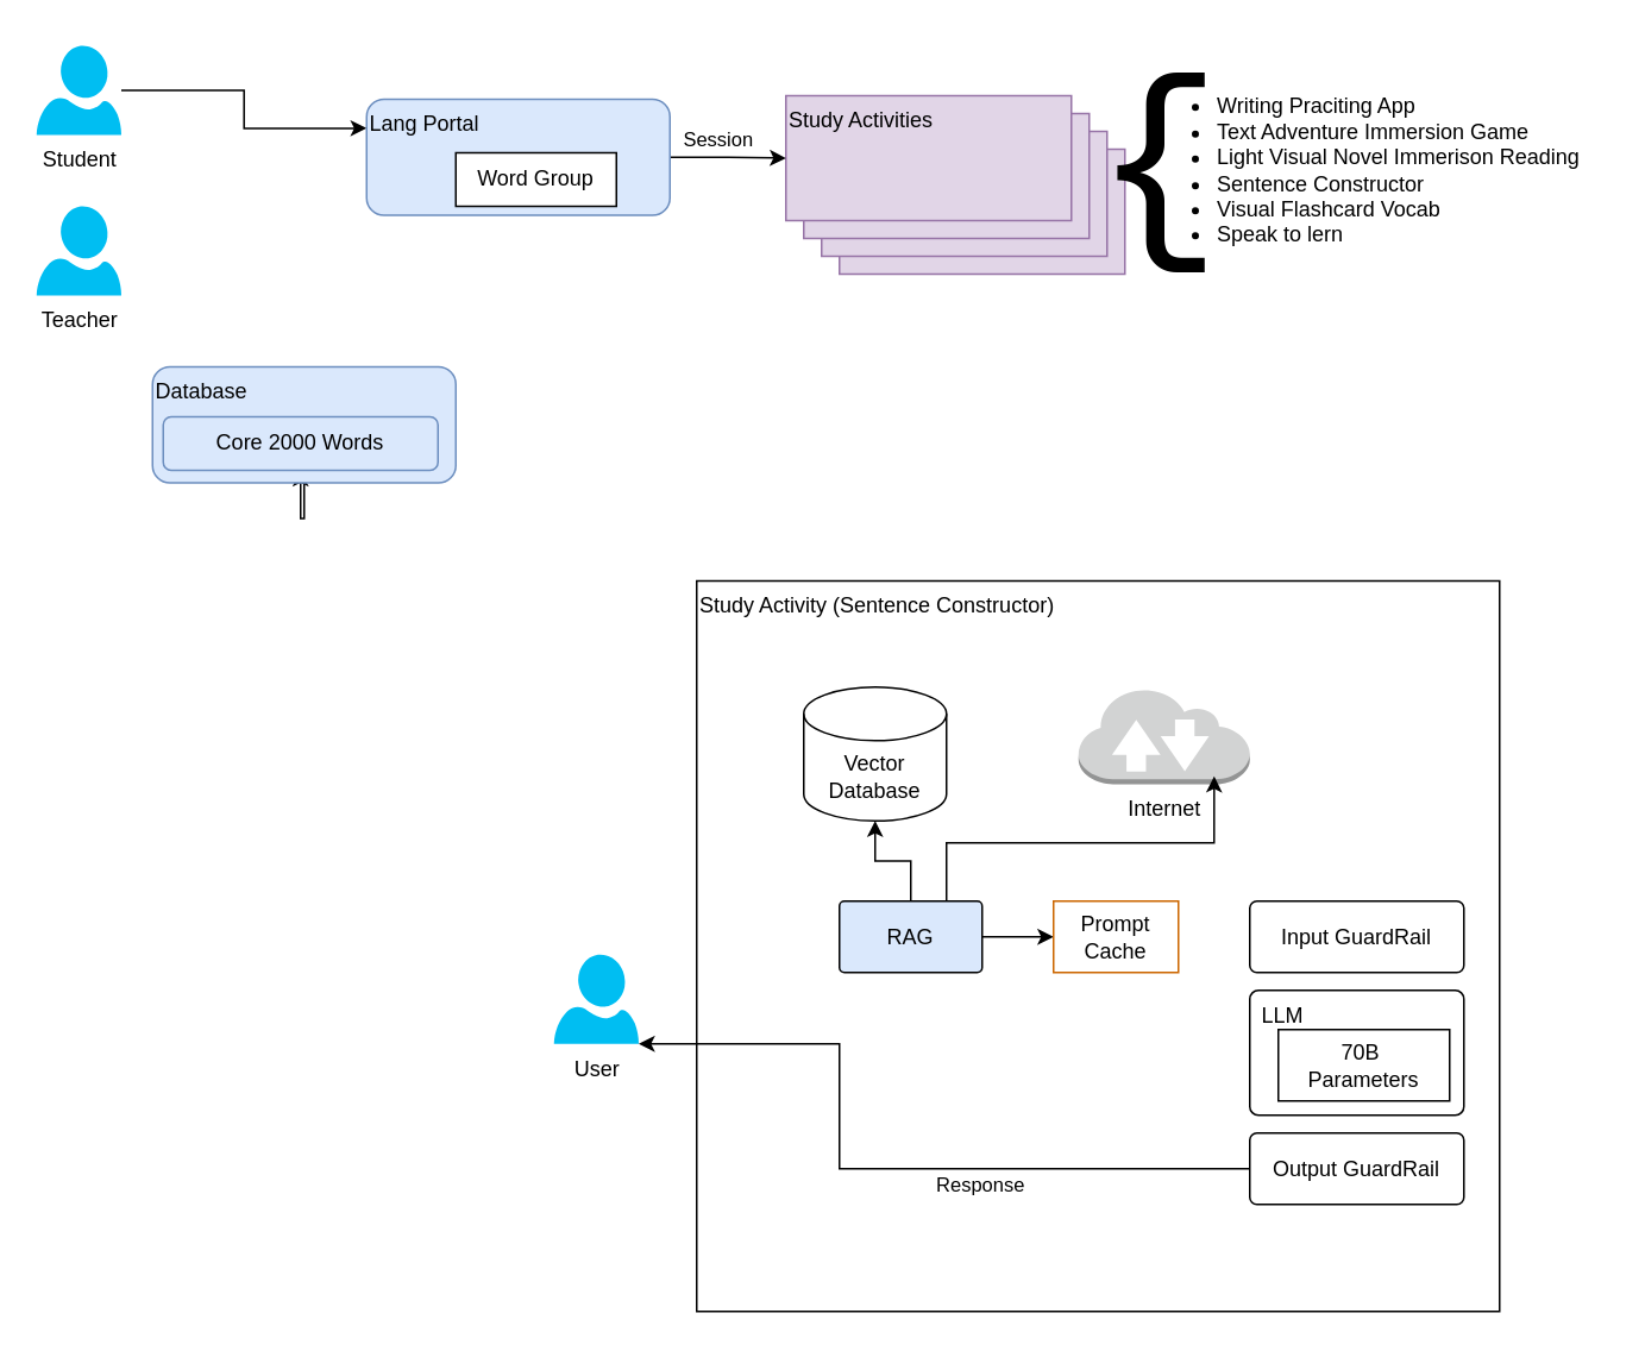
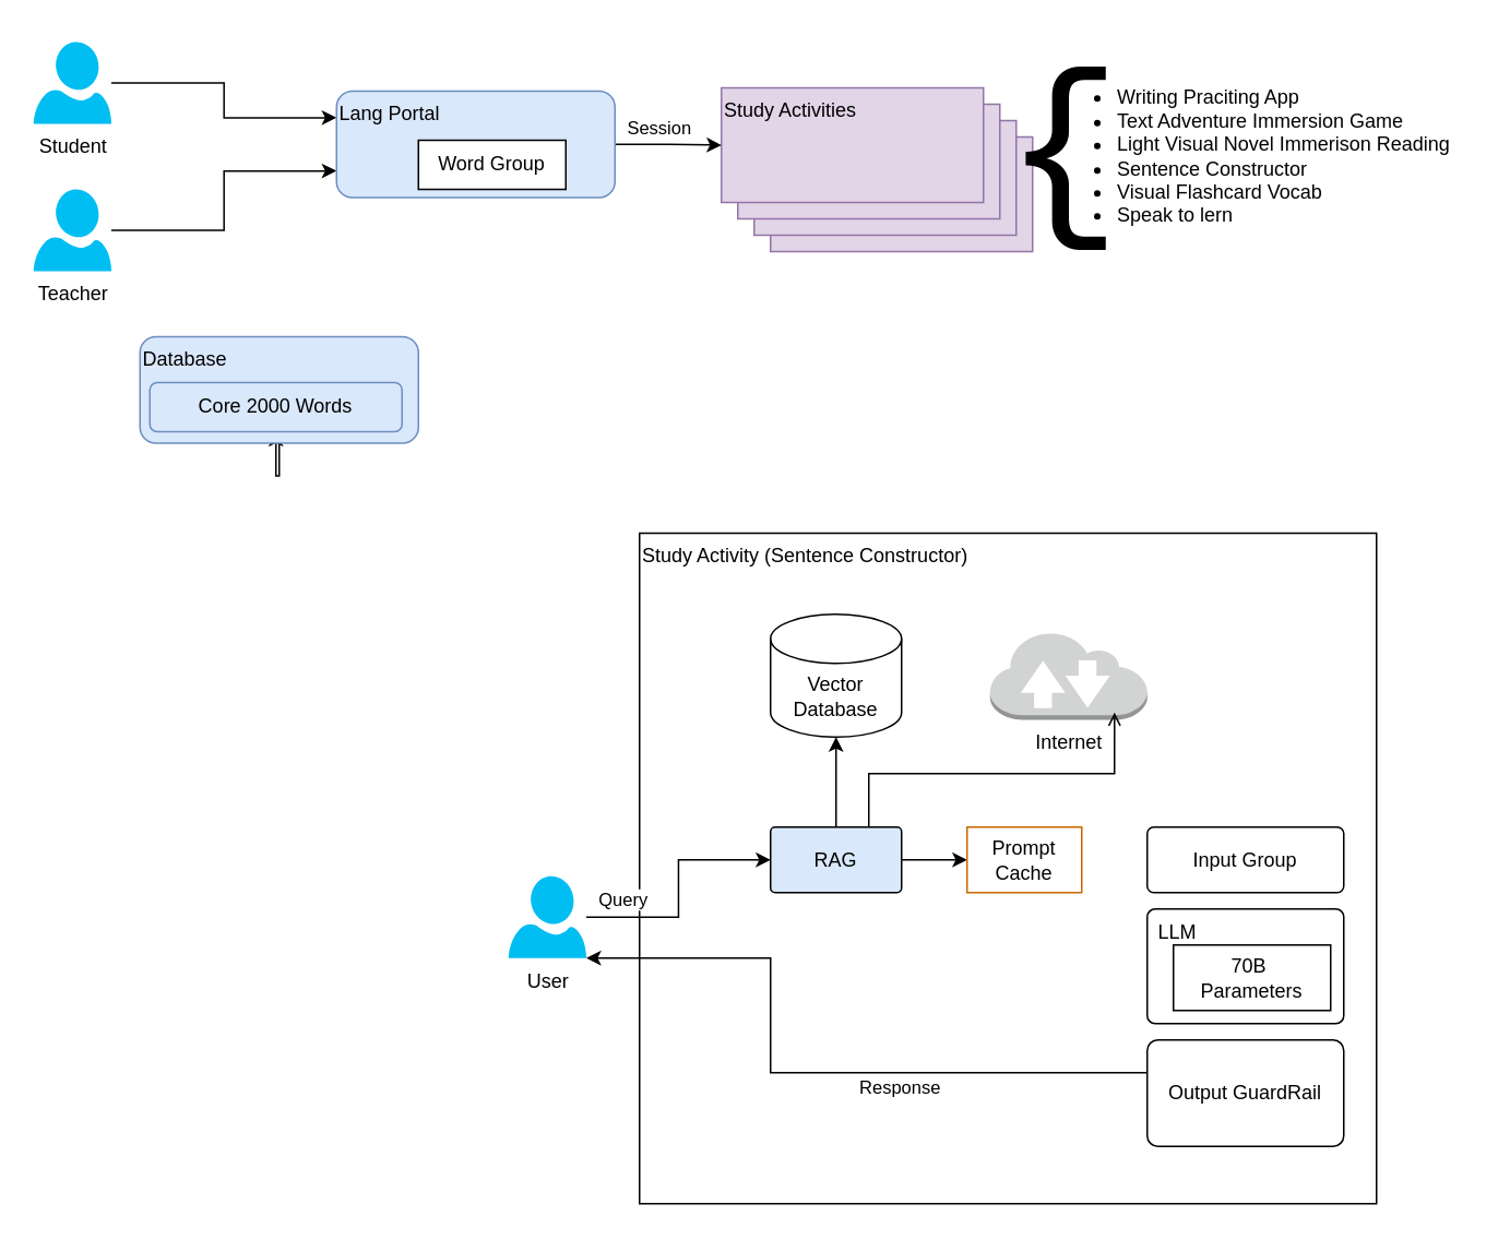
+ <mxCell id="19" style="edgeStyle=orthogonalEdgeStyle;rounded=0;orthogonalLoop=1;jettySize=auto;html=1;entryX=0;entryY=0.75;entryDx=0;entryDy=0;" edge="1" parent="1" source="20" target="29"><mxGeometry relative="1" as="geometry" /></mxCell>
- <mxCell id="8" value="&lt;div&gt;Vector&lt;/div&gt;&lt;div&gt;Database&lt;/div&gt;" style="shape=cylinder3;whiteSpace=wrap;html=1;boundedLbl=1;backgroundOutline=1;size=15;" vertex="1" parent="1"><mxGeometry x="450" y="384.5" width="80" height="75" as="geometry" /></mxCell>
+ <mxCell id="8" value="&lt;div&gt;Vector&lt;/div&gt;&lt;div&gt;Database&lt;/div&gt;" style="shape=cylinder3;whiteSpace=wrap;html=1;boundedLbl=1;backgroundOutline=1;size=15;" vertex="1" parent="1"><mxGeometry x="470" y="374.5" width="80" height="75" as="geometry" /></mxCell>
- <mxCell id="17" style="edgeStyle=orthogonalEdgeStyle;rounded=0;orthogonalLoop=1;jettySize=auto;html=1;exitX=0.75;exitY=0;exitDx=0;exitDy=0;entryX=0.792;entryY=0.917;entryDx=0;entryDy=0;entryPerimeter=0;" edge="1" parent="1" source="7" target="9"><mxGeometry relative="1" as="geometry" /></mxCell>
+ <mxCell id="17" style="edgeStyle=orthogonalEdgeStyle;rounded=0;orthogonalLoop=1;jettySize=auto;html=1;exitX=0.75;exitY=0;exitDx=0;exitDy=0;entryX=0.792;entryY=0.917;entryDx=0;entryDy=0;entryPerimeter=0;endArrow=open;" edge="1" parent="1" source="7" target="9"><mxGeometry relative="1" as="geometry" /></mxCell>
- <mxCell id="10" value="Input GuardRail" style="rounded=1;whiteSpace=wrap;html=1;arcSize=10;" vertex="1" parent="1"><mxGeometry x="700" y="504.5" width="120" height="40" as="geometry" /></mxCell>
+ <mxCell id="10" value="Input Group" style="rounded=1;whiteSpace=wrap;html=1;arcSize=10;" vertex="1" parent="1"><mxGeometry x="700" y="504.5" width="120" height="40" as="geometry" /></mxCell>
+ <mxCell id="3" style="edgeStyle=orthogonalEdgeStyle;rounded=0;orthogonalLoop=1;jettySize=auto;html=1;" edge="1" parent="1" source="5" target="7"><mxGeometry relative="1" as="geometry" /></mxCell>
+ <mxCell id="4" value="Query" style="edgeLabel;html=1;align=center;verticalAlign=middle;resizable=0;points=[];" vertex="1" connectable="0" parent="3"><mxGeometry x="-0.156" y="-1" relative="1" as="geometry"><mxPoint x="-35" y="-5" as="offset" /></mxGeometry></mxCell>
- <mxCell id="12" value="Output GuardRail" style="rounded=1;whiteSpace=wrap;html=1;arcSize=10;" vertex="1" parent="1"><mxGeometry x="700" y="634.5" width="120" height="40" as="geometry" /></mxCell>
+ <mxCell id="12" value="Output GuardRail" style="rounded=1;whiteSpace=wrap;html=1;arcSize=10;" vertex="1" parent="1"><mxGeometry x="700" y="634.5" width="120" height="65" as="geometry" /></mxCell>
